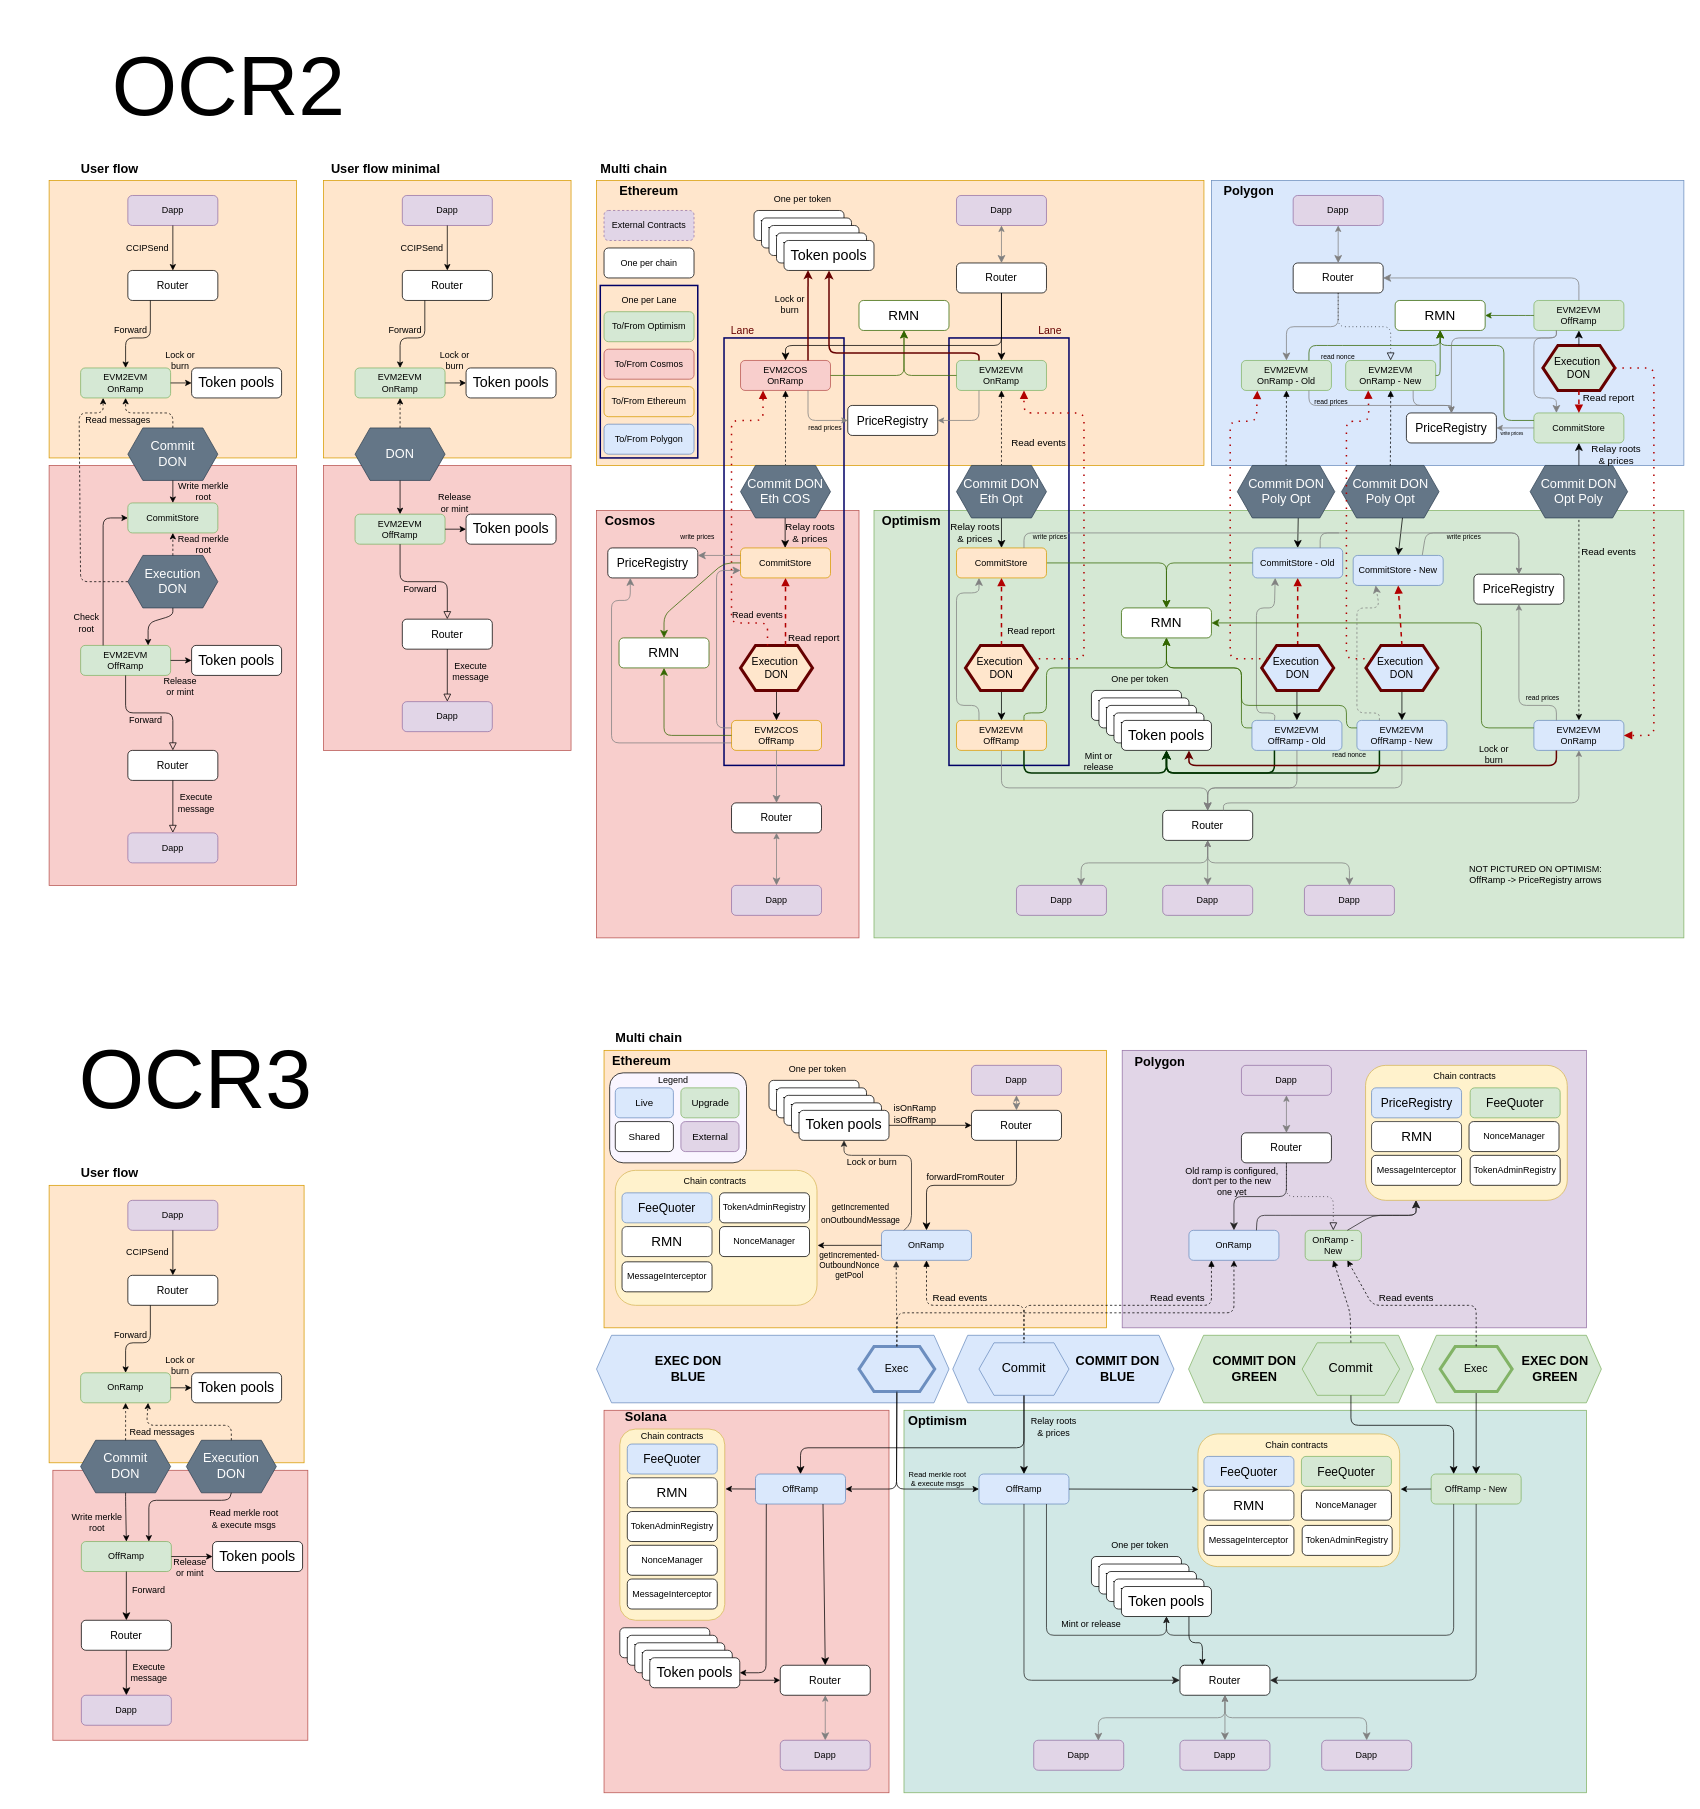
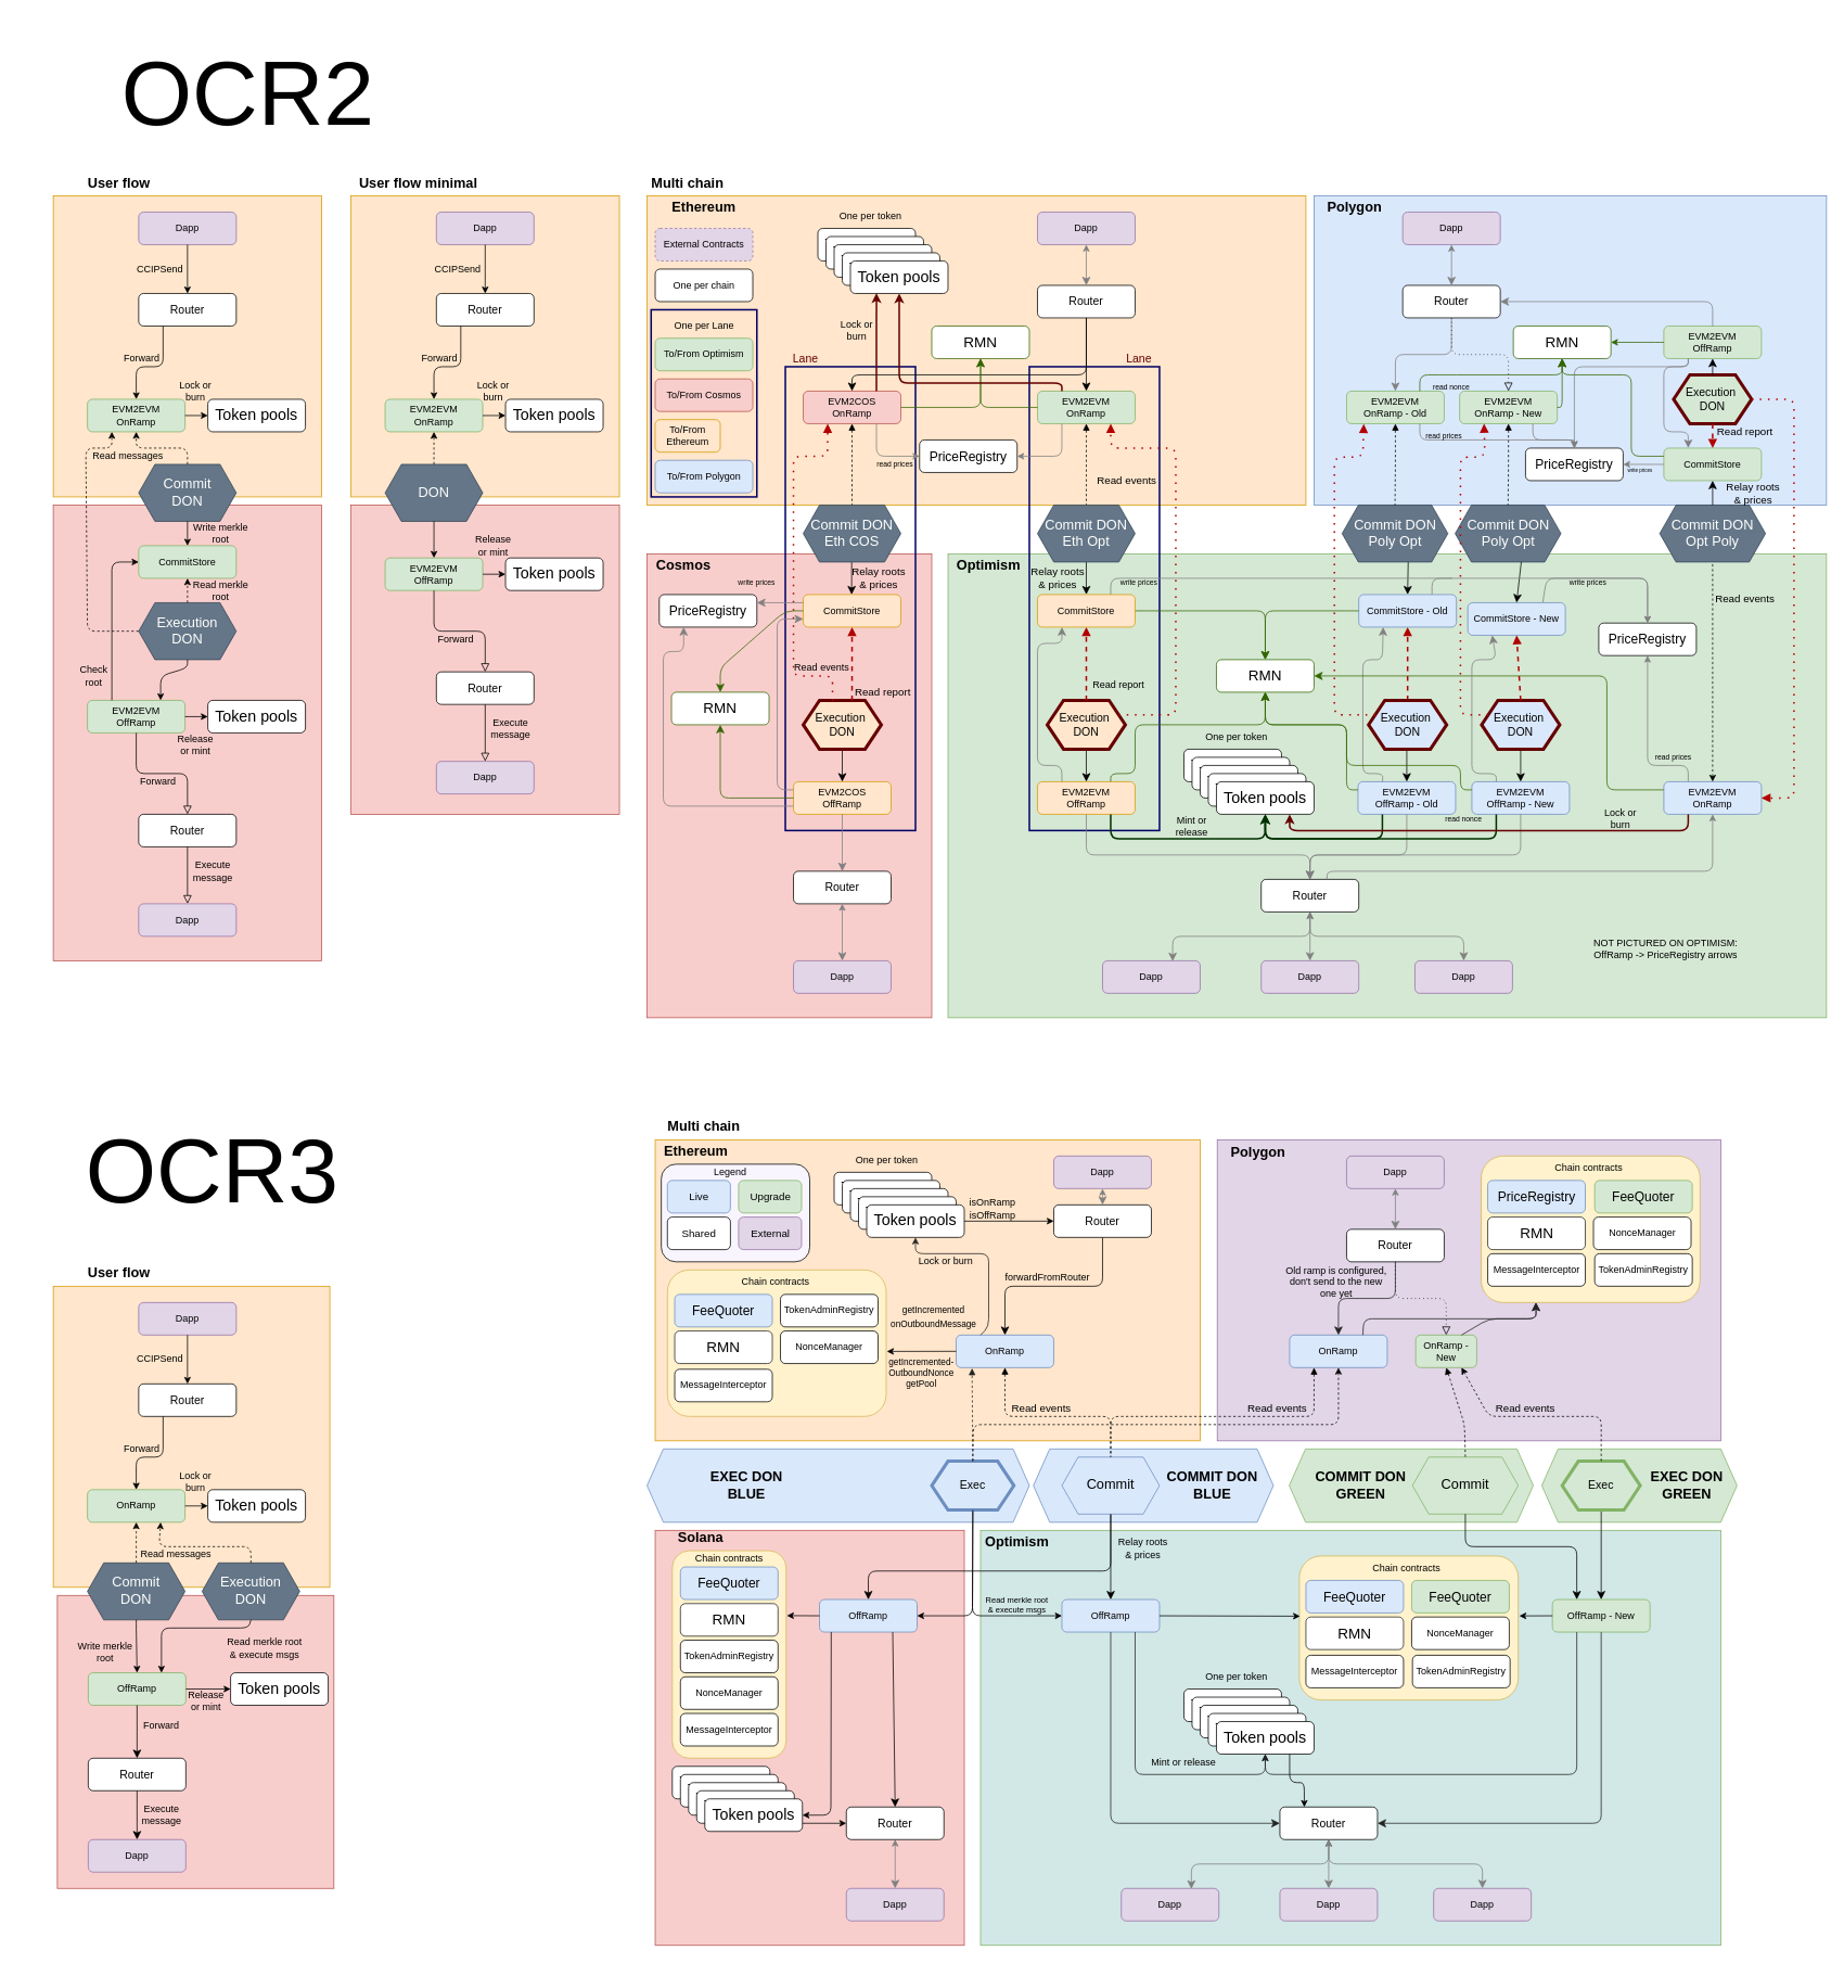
- <mxCell id="134" value="To/From Ethereum" style="rounded=1;whiteSpace=wrap;html=1;fontSize=12;glass=0;strokeWidth=1;shadow=0;fillColor=#ffe6cc;strokeColor=#d79b00;" parent="1" vertex="1"><mxGeometry x="805" y="515" width="120" height="40" as="geometry" /></mxCell>
+ <mxCell id="134" value="To/From Ethereum" style="rounded=1;whiteSpace=wrap;html=1;fontSize=12;glass=0;strokeWidth=1;shadow=0;fillColor=#ffe6cc;strokeColor=#d79b00;" parent="1" vertex="1"><mxGeometry x="805" y="515" width="80" height="40" as="geometry" /></mxCell>
- <mxCell id="123" value="" style="endArrow=classic;html=1;rounded=1;shadow=0;fontSize=19;fontColor=#660000;endSize=8;strokeWidth=1;exitX=0.25;exitY=0;exitDx=0;exitDy=0;strokeColor=#808080;entryX=0.25;entryY=1;entryDx=0;entryDy=0;dashed=1;" parent="1" source="35" target="121" edge="1"><mxGeometry width="50" height="50" relative="1" as="geometry"><mxPoint x="1833" y="960" as="sourcePoint" /><mxPoint x="1834" y="770" as="targetPoint" /><Array as="points"><mxPoint x="1839" y="950" /><mxPoint x="1809" y="950" /><mxPoint x="1809" y="810" /><mxPoint x="1839" y="810" /></Array></mxGeometry></mxCell>
+ <mxCell id="123" value="" style="endArrow=classic;html=1;rounded=1;shadow=0;fontSize=19;fontColor=#660000;endSize=8;strokeWidth=1;exitX=0.25;exitY=0;exitDx=0;exitDy=0;strokeColor=#808080;entryX=0.25;entryY=1;entryDx=0;entryDy=0;" parent="1" source="35" target="121" edge="1"><mxGeometry width="50" height="50" relative="1" as="geometry"><mxPoint x="1833" y="960" as="sourcePoint" /><mxPoint x="1834" y="770" as="targetPoint" /><Array as="points"><mxPoint x="1839" y="950" /><mxPoint x="1809" y="950" /><mxPoint x="1809" y="810" /><mxPoint x="1839" y="810" /></Array></mxGeometry></mxCell>
- <mxCell id="384" value="Old ramp is configured, don't per to the new one yet" style="text;html=1;align=center;verticalAlign=middle;whiteSpace=wrap;rounded=0;" parent="1" vertex="1"><mxGeometry x="1577.5" y="1560" width="128.5" height="30" as="geometry" /></mxCell>
+ <mxCell id="384" value="Old ramp is configured, don't send to the new one yet" style="text;html=1;align=center;verticalAlign=middle;whiteSpace=wrap;rounded=0;" parent="1" vertex="1"><mxGeometry x="1577.5" y="1560" width="128.5" height="30" as="geometry" /></mxCell>
